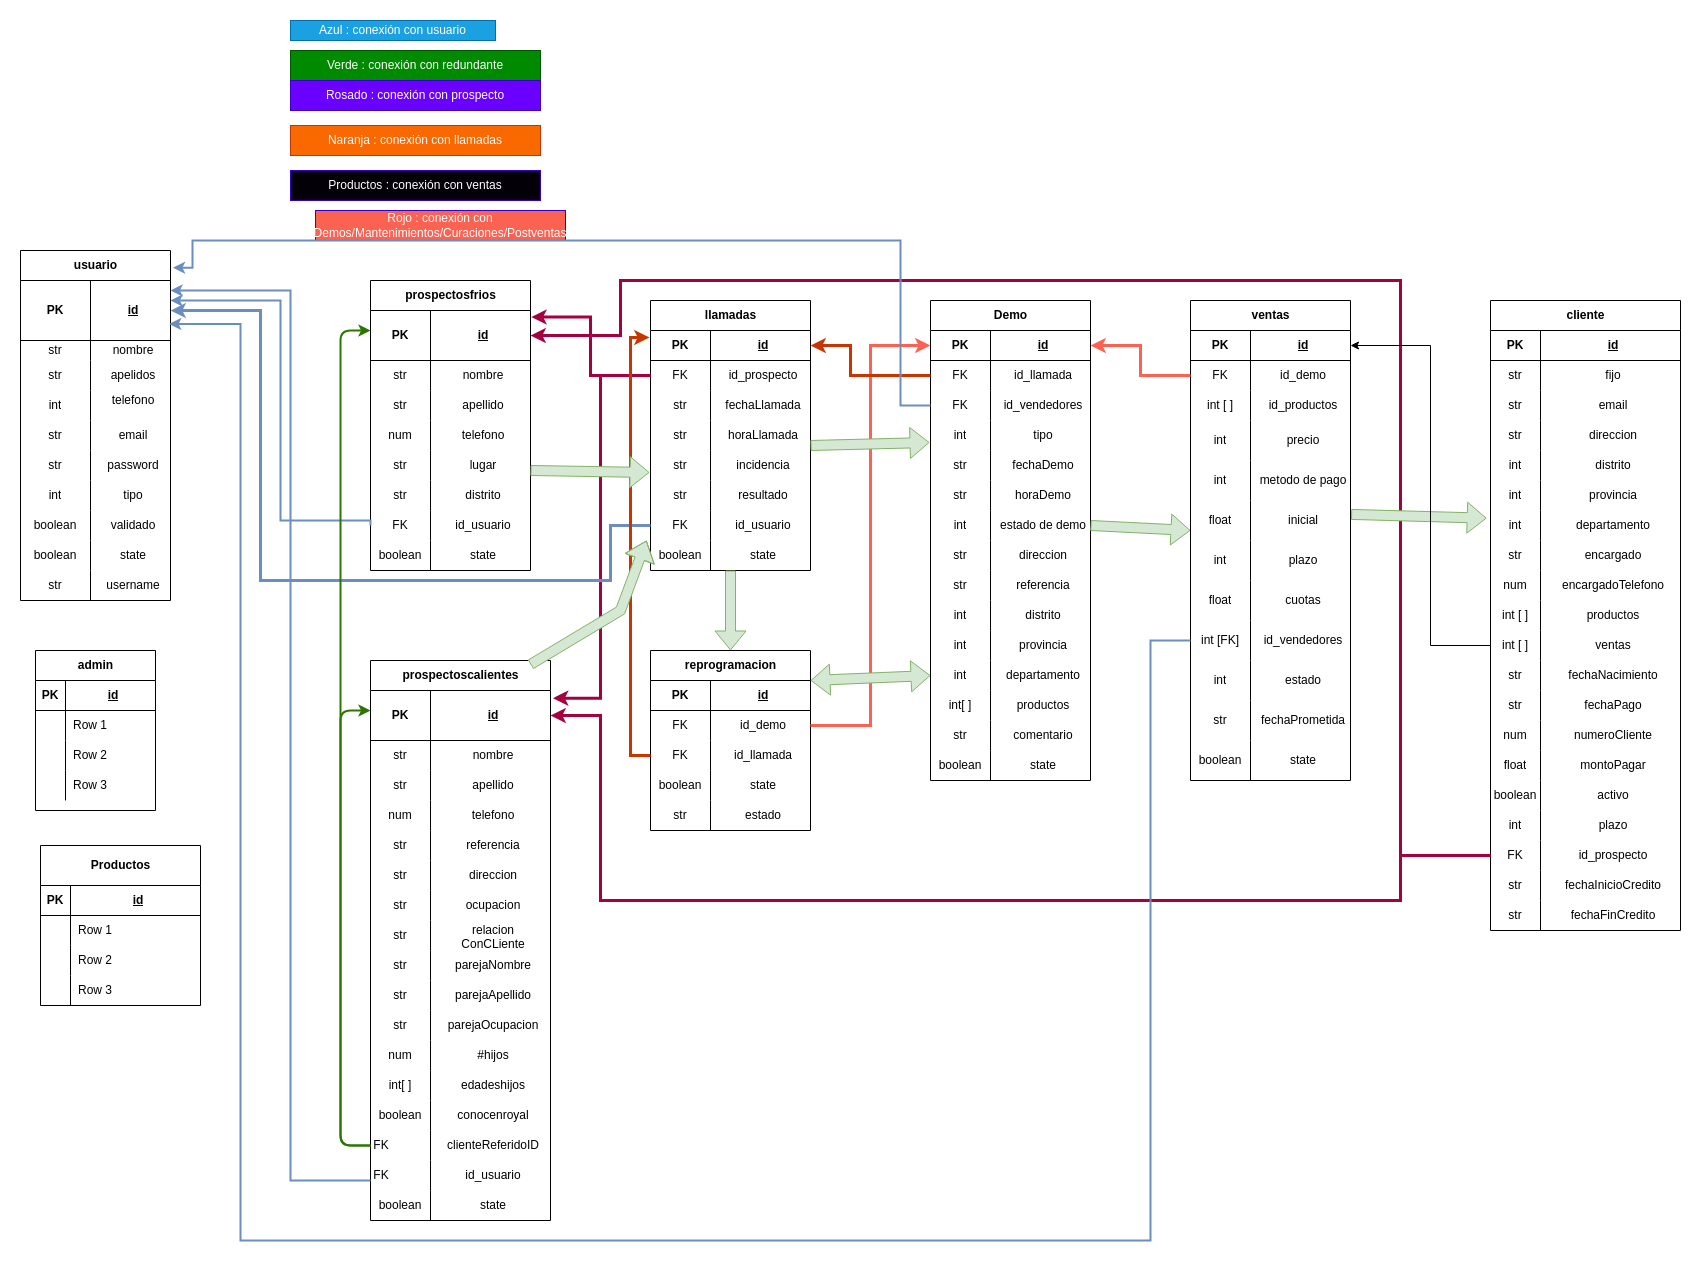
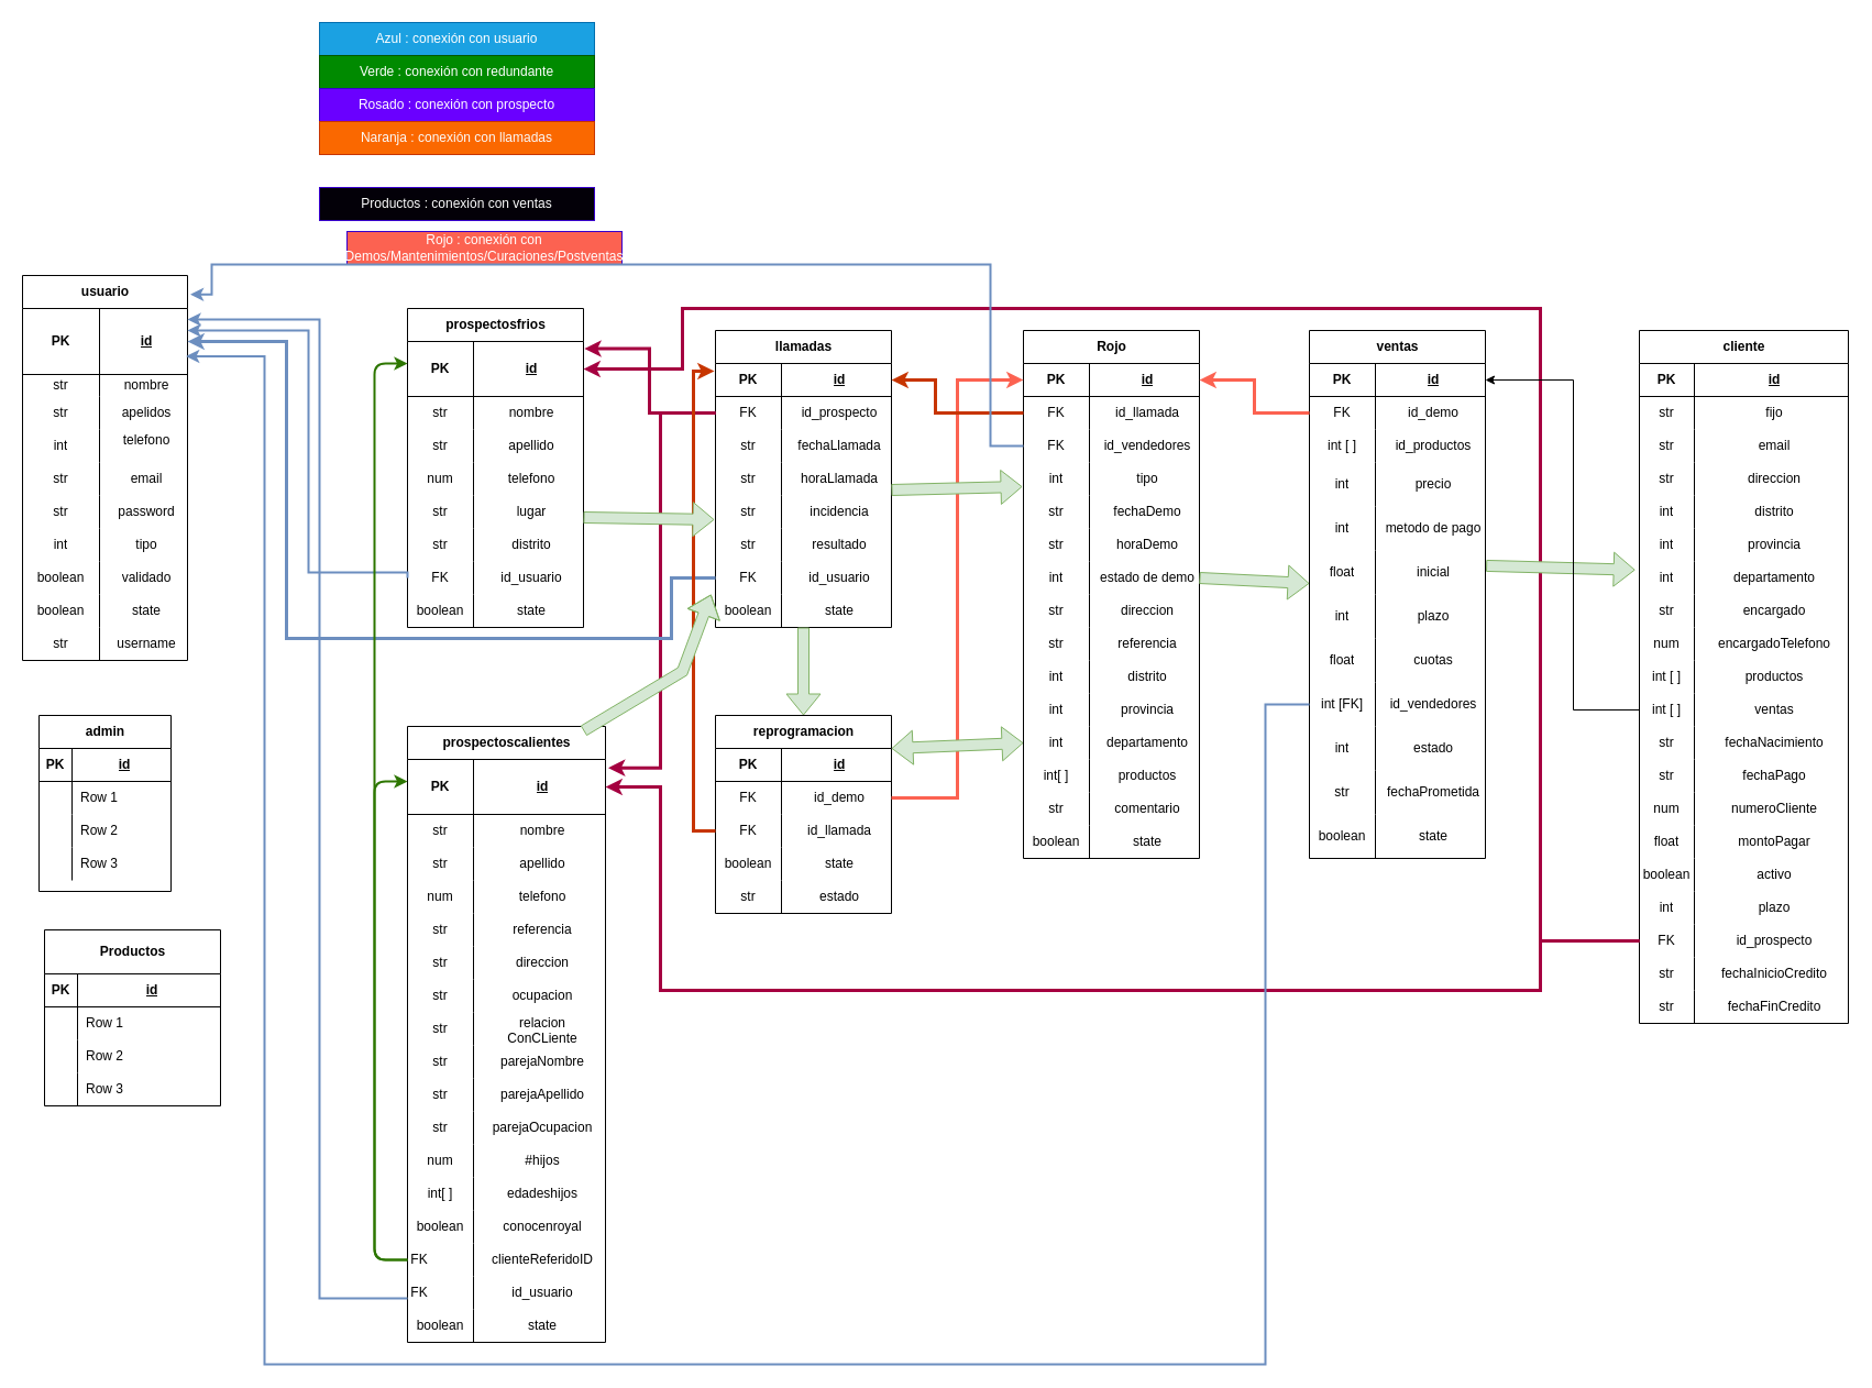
- <mxCell id="328" value="Azul : conexión con usuario" style="text;strokeColor=#006EAF;align=center;fillColor=#1ba1e2;html=1;verticalAlign=middle;whiteSpace=wrap;rounded=0;fontColor=#ffffff;" parent="1" vertex="1"><mxGeometry x="290" y="20" width="205" height="20" as="geometry" /></mxCell>
+ <mxCell id="328" value="Azul : conexión con usuario" style="text;strokeColor=#006EAF;align=center;fillColor=#1ba1e2;html=1;verticalAlign=middle;whiteSpace=wrap;rounded=0;fontColor=#ffffff;" parent="1" vertex="1"><mxGeometry x="290" y="20" width="250" height="30" as="geometry" /></mxCell>
- <mxCell id="333" value="Naranja : conexión con llamadas" style="text;strokeColor=#C73500;align=center;fillColor=#fa6800;html=1;verticalAlign=middle;whiteSpace=wrap;rounded=0;fontColor=#FAFAFA;" parent="1" vertex="1"><mxGeometry x="290" y="125" width="250" height="30" as="geometry" /></mxCell>
+ <mxCell id="333" value="Naranja : conexión con llamadas" style="text;strokeColor=#C73500;align=center;fillColor=#fa6800;html=1;verticalAlign=middle;whiteSpace=wrap;rounded=0;fontColor=#FAFAFA;" parent="1" vertex="1"><mxGeometry x="290" y="110" width="250" height="30" as="geometry" /></mxCell>
- <mxCell id="194" value="Demo" style="shape=table;startSize=30;container=1;collapsible=1;childLayout=tableLayout;fixedRows=1;rowLines=0;fontStyle=1;align=center;resizeLast=1;html=1;" parent="1" vertex="1"><mxGeometry x="930" y="300" width="160" height="480" as="geometry" /></mxCell>
+ <mxCell id="194" value="Rojo" style="shape=table;startSize=30;container=1;collapsible=1;childLayout=tableLayout;fixedRows=1;rowLines=0;fontStyle=1;align=center;resizeLast=1;html=1;" parent="1" vertex="1"><mxGeometry x="930" y="300" width="160" height="480" as="geometry" /></mxCell>
